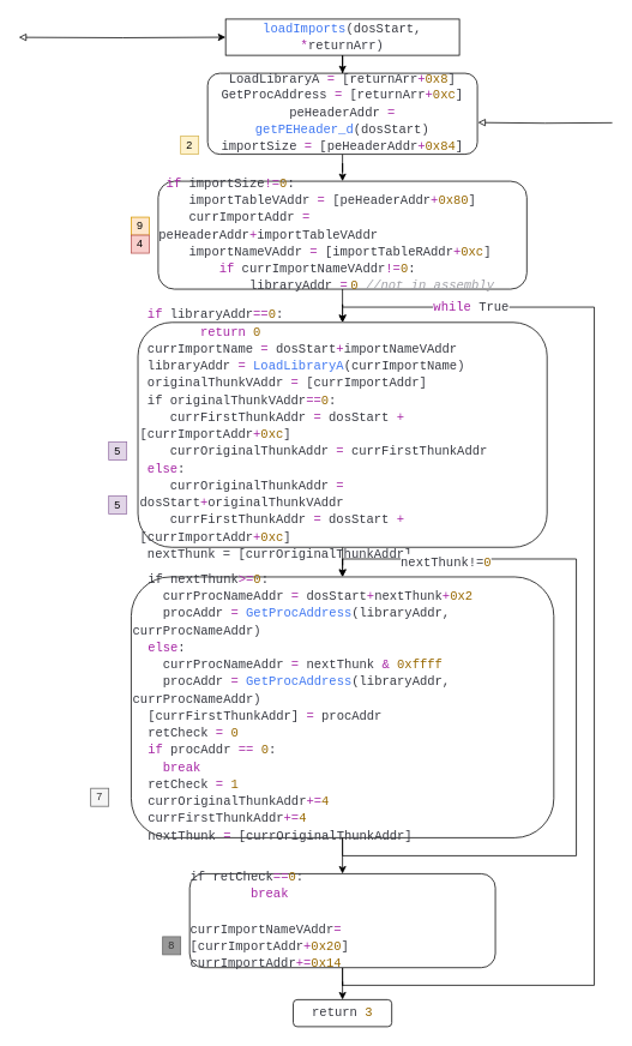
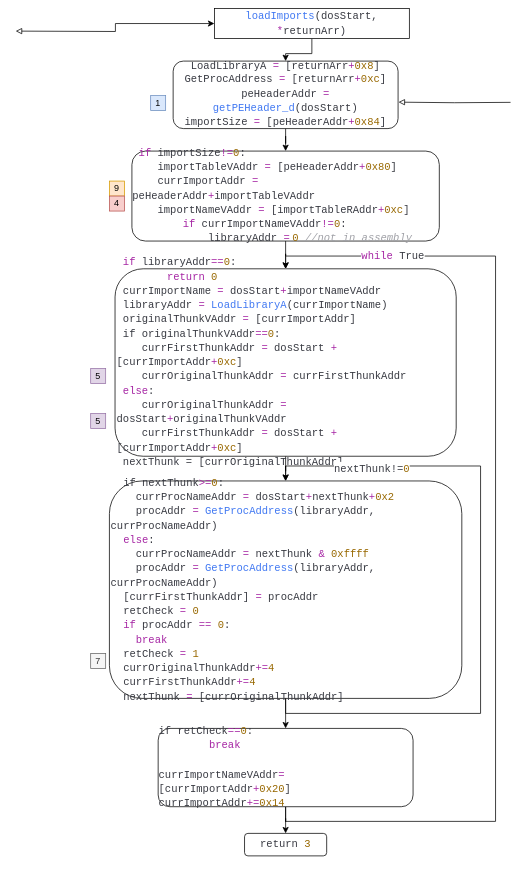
- <mxCell id="4" value="&lt;div style=&quot;color: rgb(56, 58, 66); font-family: Consolas, &amp;quot;Courier New&amp;quot;, monospace; font-size: 14px; line-height: 19px;&quot;&gt;&lt;div style=&quot;&quot;&gt;&lt;span style=&quot;color: rgb(64, 120, 242);&quot;&gt;loadImports&lt;/span&gt;(dosStart, &lt;span style=&quot;color: rgb(166, 38, 164);&quot;&gt;*&lt;/span&gt;returnArr)&lt;/div&gt;&lt;/div&gt;" style="rounded=0;whiteSpace=wrap;html=1;" vertex="1" parent="1"><mxGeometry x="250" y="20.76" width="260" height="40.24" as="geometry" /></mxCell>
+ <mxCell id="4" value="&lt;div style=&quot;color: rgb(56, 58, 66); font-family: Consolas, &amp;quot;Courier New&amp;quot;, monospace; font-size: 14px; line-height: 19px;&quot;&gt;&lt;div style=&quot;&quot;&gt;&lt;span style=&quot;color: rgb(64, 120, 242);&quot;&gt;loadImports&lt;/span&gt;(dosStart, &lt;span style=&quot;color: rgb(166, 38, 164);&quot;&gt;*&lt;/span&gt;returnArr)&lt;/div&gt;&lt;/div&gt;" style="rounded=0;whiteSpace=wrap;html=1;" vertex="1" parent="1"><mxGeometry x="285" y="10.76" width="260" height="40.24" as="geometry" /></mxCell>
+ <mxCell id="20" value="1" style="text;html=1;strokeColor=#6c8ebf;fillColor=#dae8fc;align=center;verticalAlign=middle;whiteSpace=wrap;rounded=0;" vertex="1" parent="1"><mxGeometry x="200" y="127" width="20" height="20" as="geometry" /></mxCell>
- <mxCell id="22" value="2" style="text;html=1;strokeColor=#d6b656;fillColor=#fff2cc;align=center;verticalAlign=middle;whiteSpace=wrap;rounded=0;" vertex="1" parent="1"><mxGeometry x="200" y="151" width="20" height="20" as="geometry" /></mxCell>
- <mxCell id="27" value="7" style="text;html=1;strokeColor=#666666;fillColor=#f5f5f5;align=center;verticalAlign=middle;whiteSpace=wrap;rounded=0;fontColor=#333333;" vertex="1" parent="1"><mxGeometry x="100" y="876" width="20" height="20" as="geometry" /></mxCell>
+ <mxCell id="27" value="7" style="text;html=1;strokeColor=#666666;fillColor=#f5f5f5;align=center;verticalAlign=middle;whiteSpace=wrap;rounded=0;fontColor=#333333;" vertex="1" parent="1"><mxGeometry x="120" y="871" width="20" height="20" as="geometry" /></mxCell>
- <mxCell id="28" value="8" style="text;html=1;strokeColor=#666666;fillColor=#999999;align=center;verticalAlign=middle;whiteSpace=wrap;rounded=0;fontColor=#333333;" vertex="1" parent="1"><mxGeometry x="180" y="1041" width="20" height="20" as="geometry" /></mxCell>
